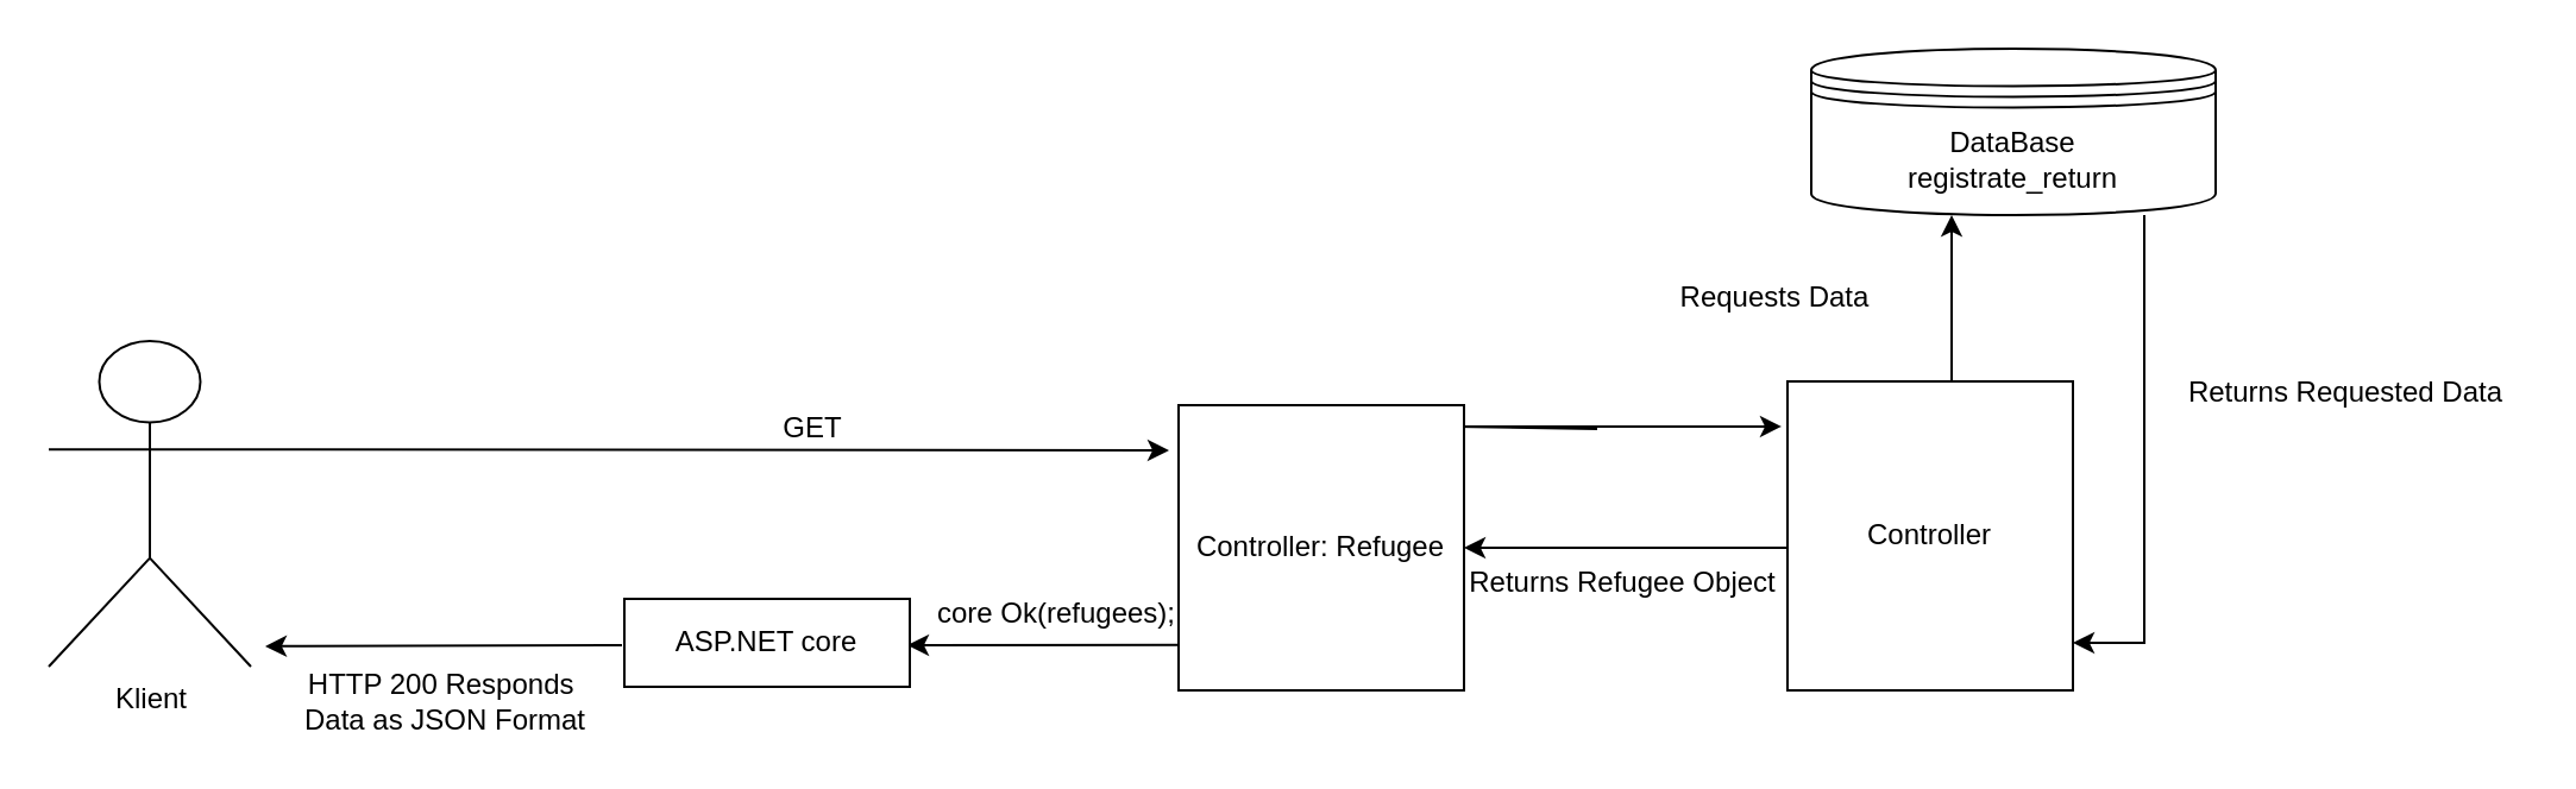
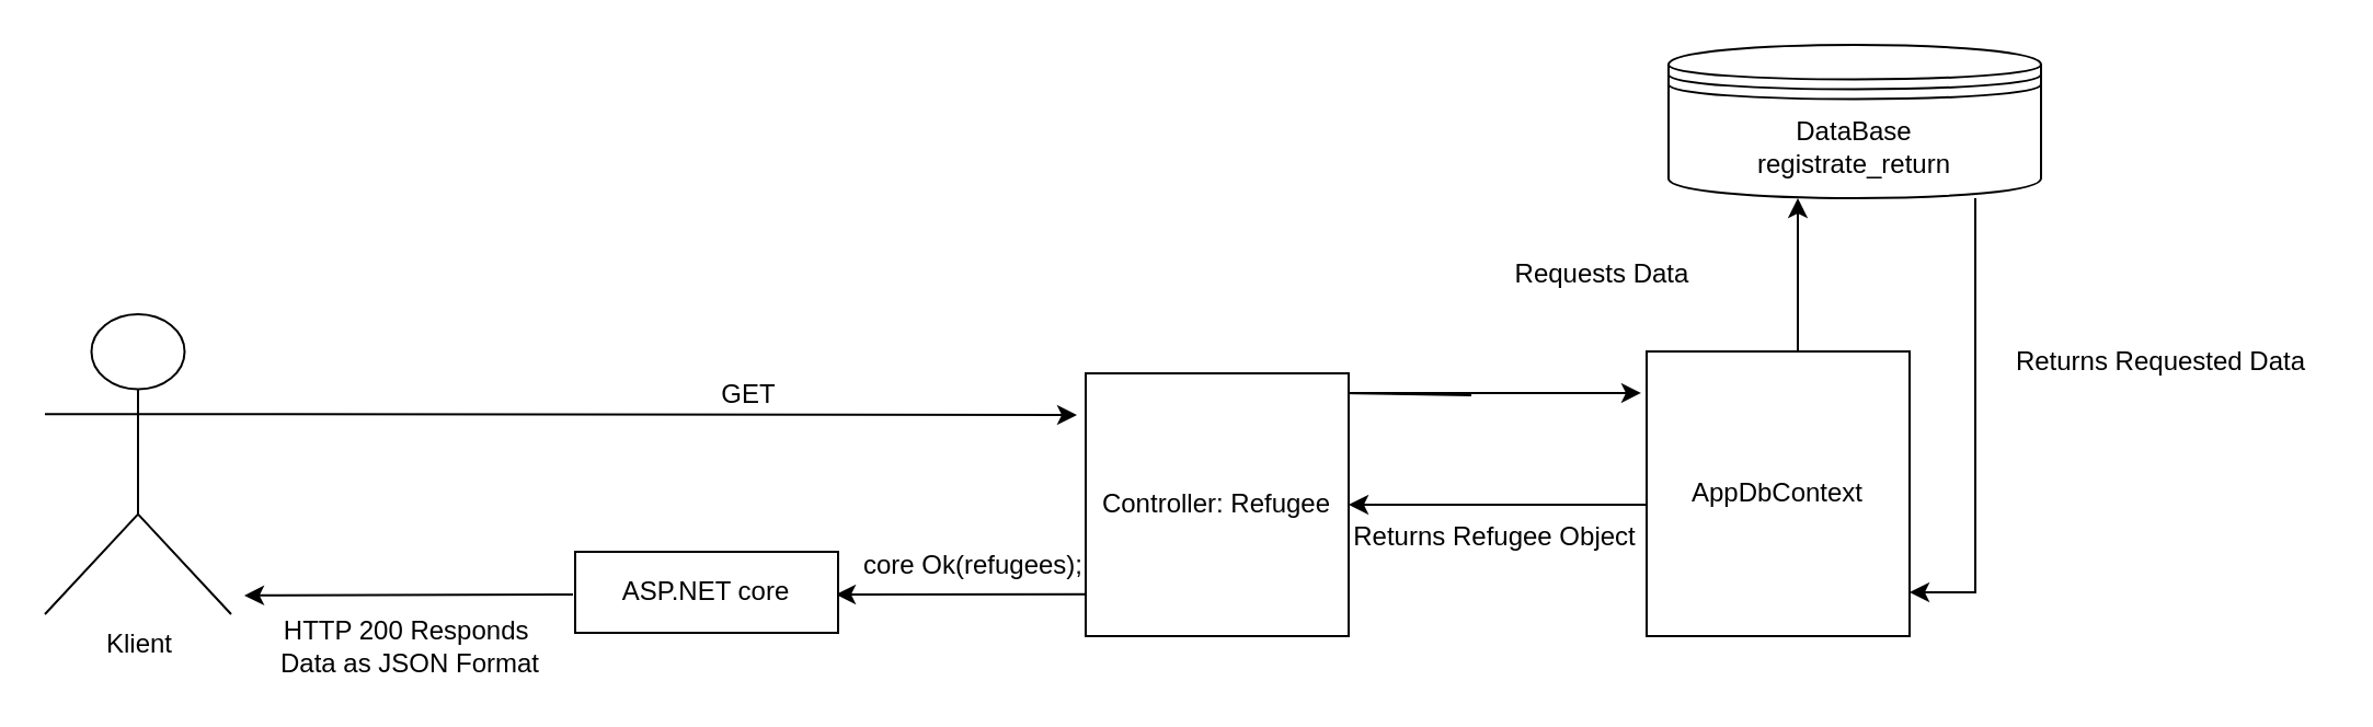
- <mxCell id="11" value="Requests Data" style="text;html=1;strokeColor=none;fillColor=none;align=center;verticalAlign=middle;whiteSpace=wrap;rounded=0;" vertex="1" parent="1"><mxGeometry x="671" width="150" height="30" as="geometry" y="110" /></mxCell>
+ <mxCell id="11" value="Requests Data" style="text;html=1;strokeColor=none;fillColor=none;align=center;verticalAlign=middle;whiteSpace=wrap;rounded=0;" vertex="1" parent="1"><mxGeometry x="656" y="110" width="150" height="30" as="geometry" /></mxCell>
- <mxCell id="12" value="Controller" style="rounded=0;whiteSpace=wrap;html=1;" vertex="1" parent="1"><mxGeometry x="751" y="160" width="120" height="130" as="geometry" /></mxCell>
+ <mxCell id="12" value="AppDbContext" style="rounded=0;whiteSpace=wrap;html=1;" vertex="1" parent="1"><mxGeometry x="751" y="160" width="120" height="130" as="geometry" /></mxCell>
